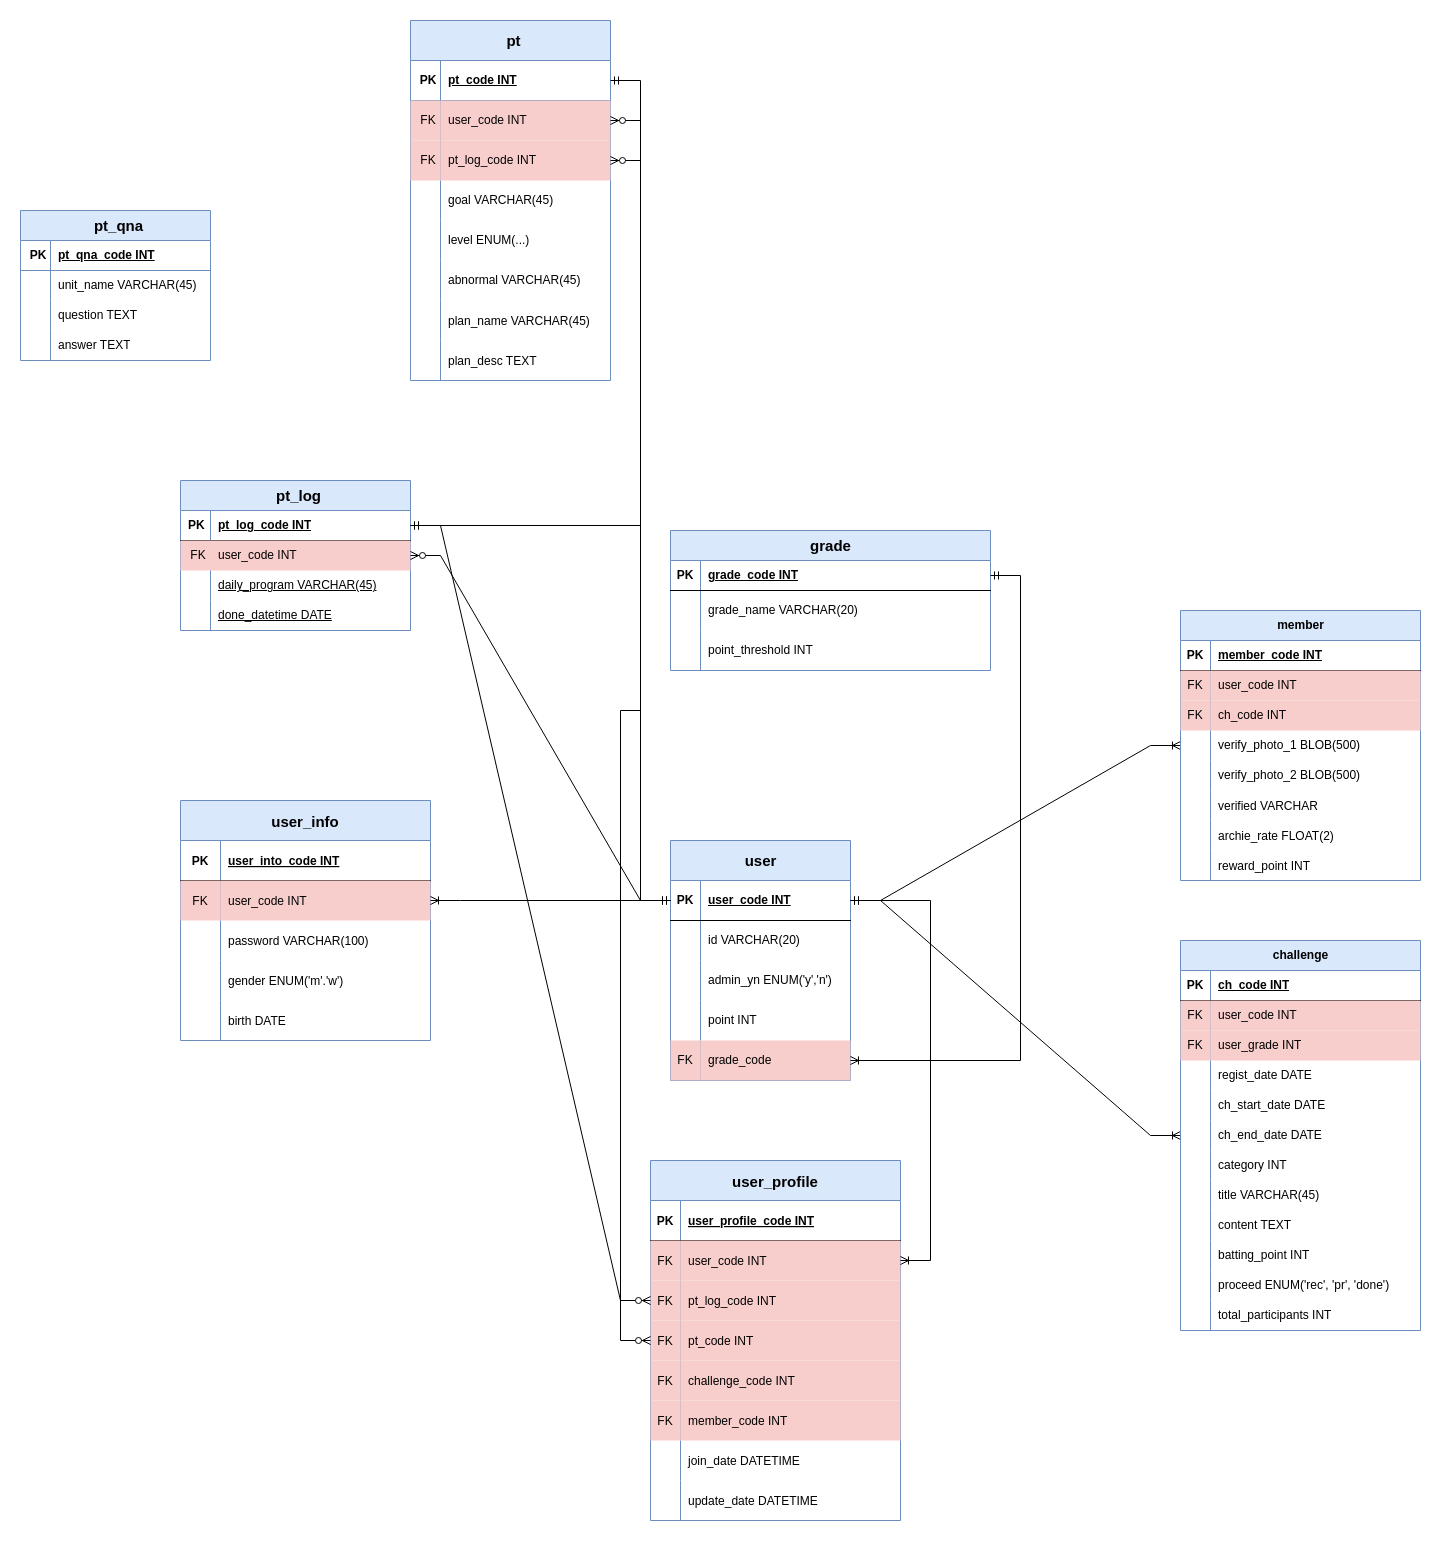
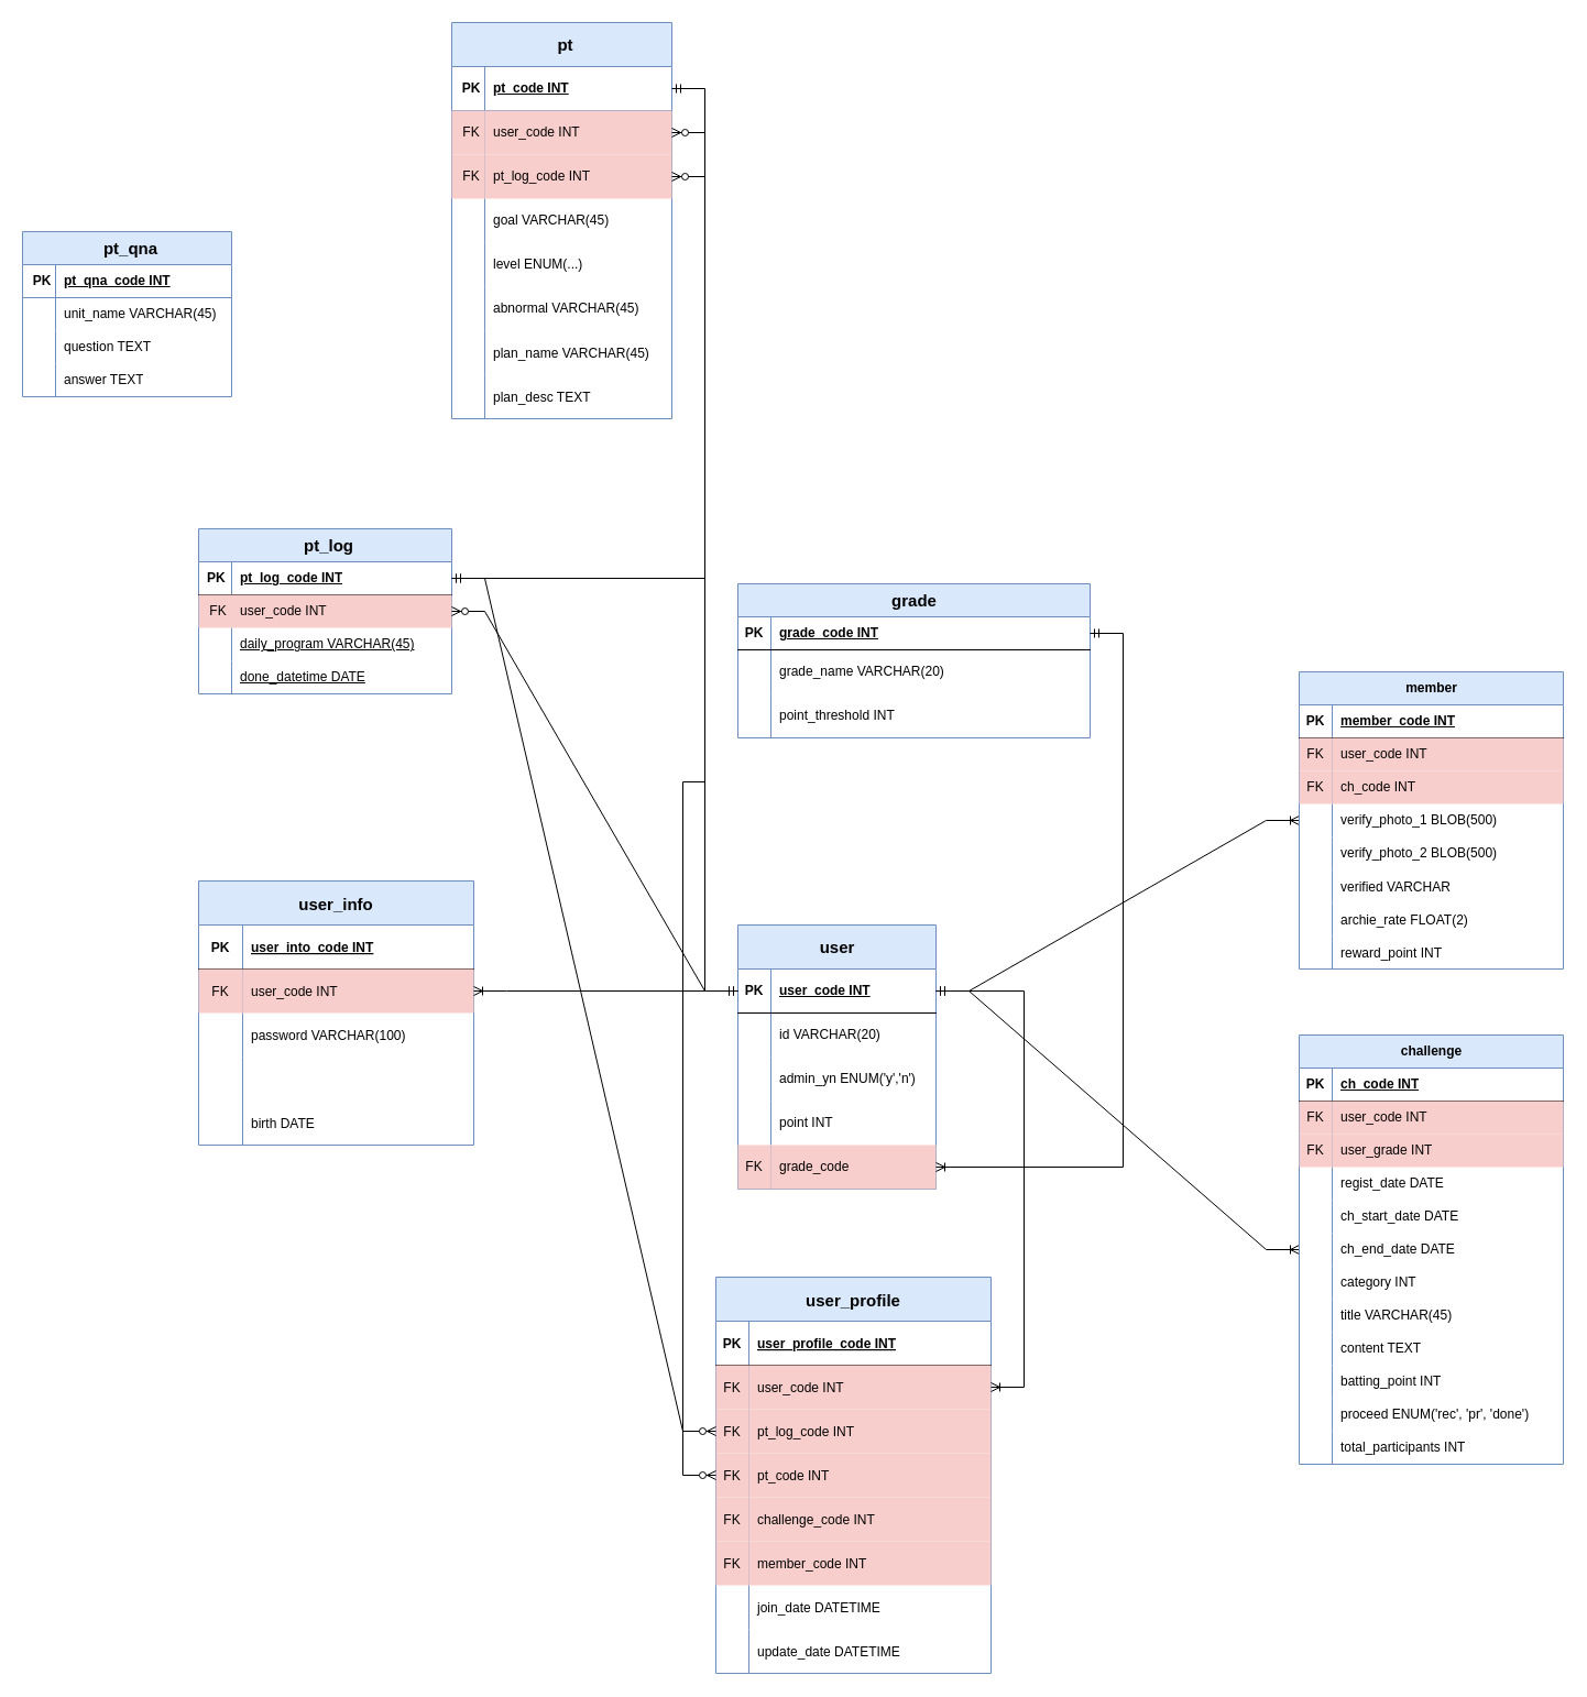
- <mxCell id="55" value="gender ENUM('m'.'w')" style="shape=partialRectangle;overflow=hidden;connectable=0;fillColor=none;top=0;left=0;bottom=0;right=0;align=left;spacingLeft=6;" parent="53" vertex="1"><mxGeometry x="40" width="210" height="40" as="geometry"><mxRectangle width="210" height="40" as="alternateBounds" /></mxGeometry></mxCell>
